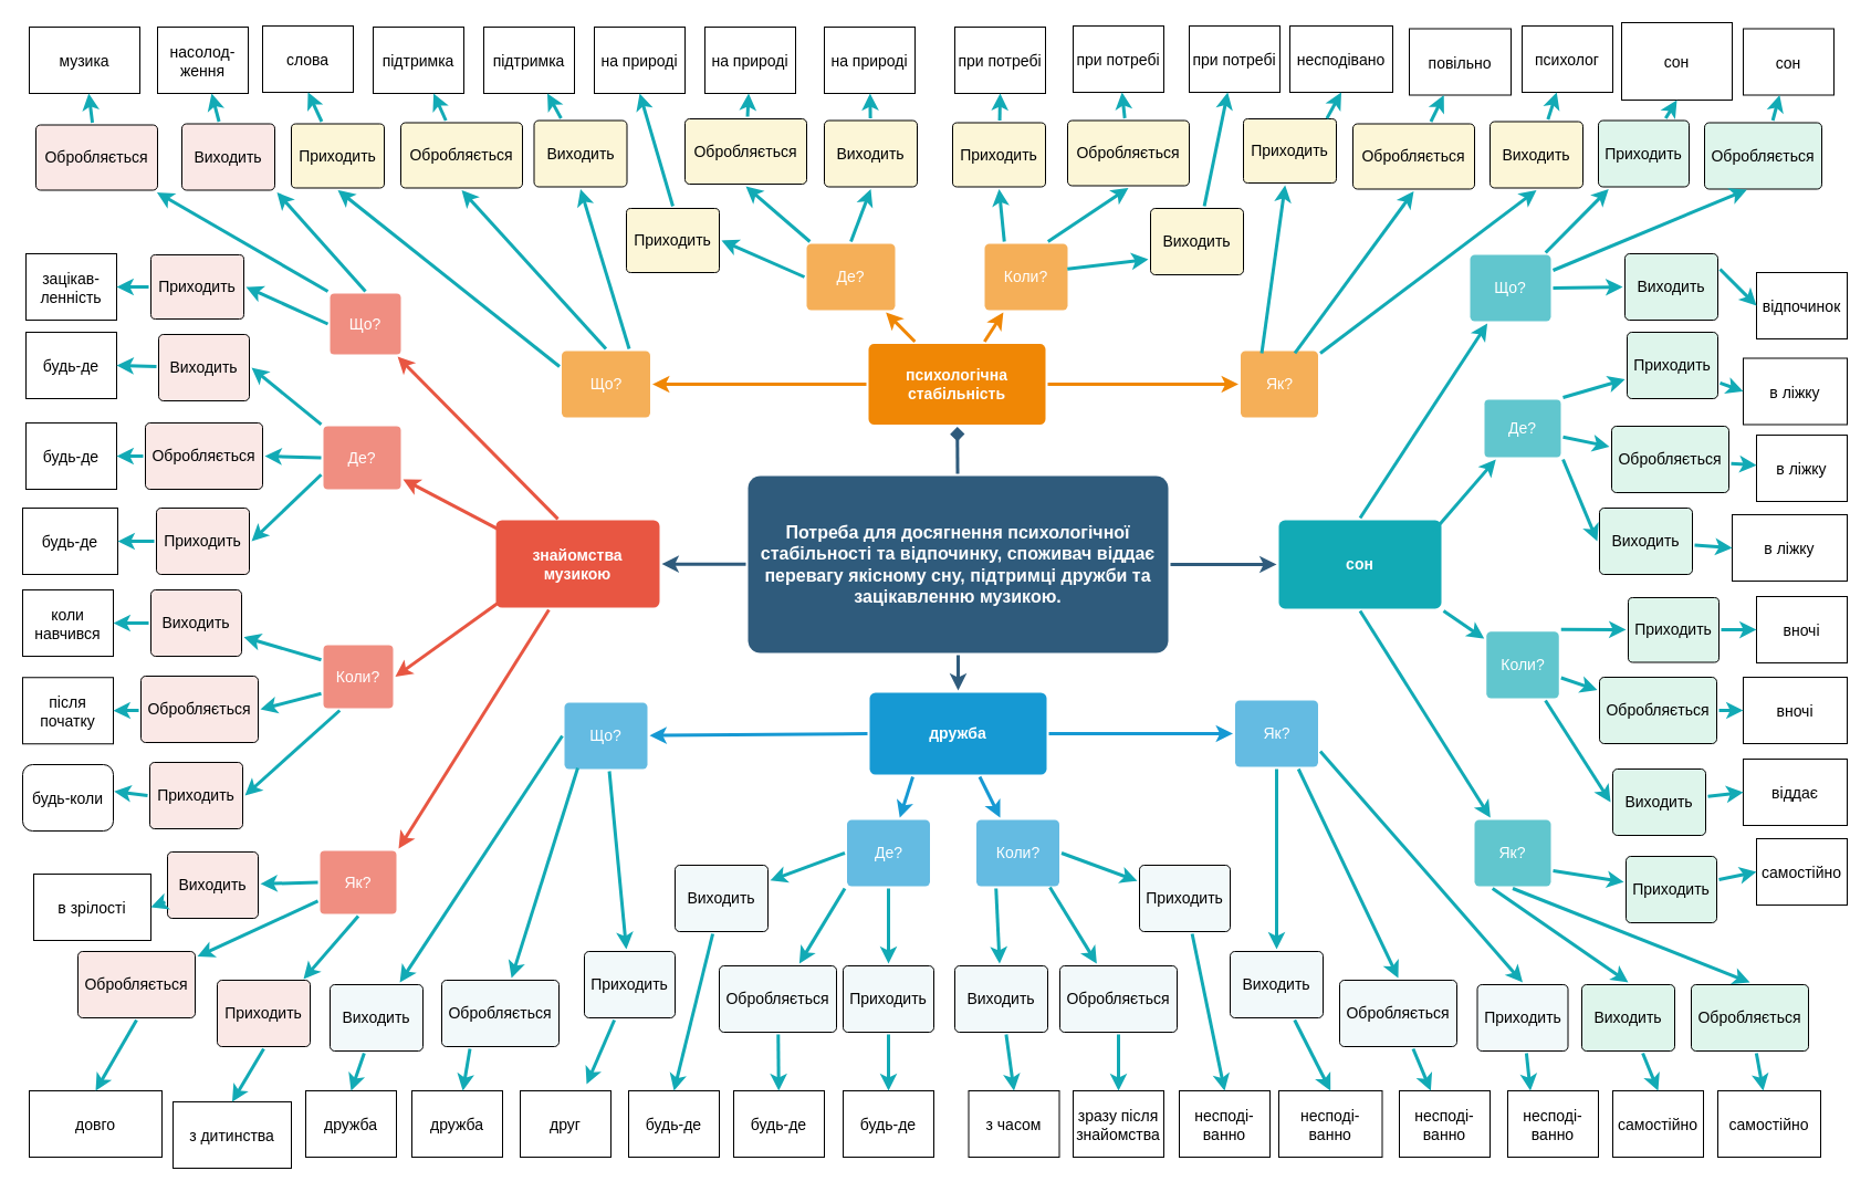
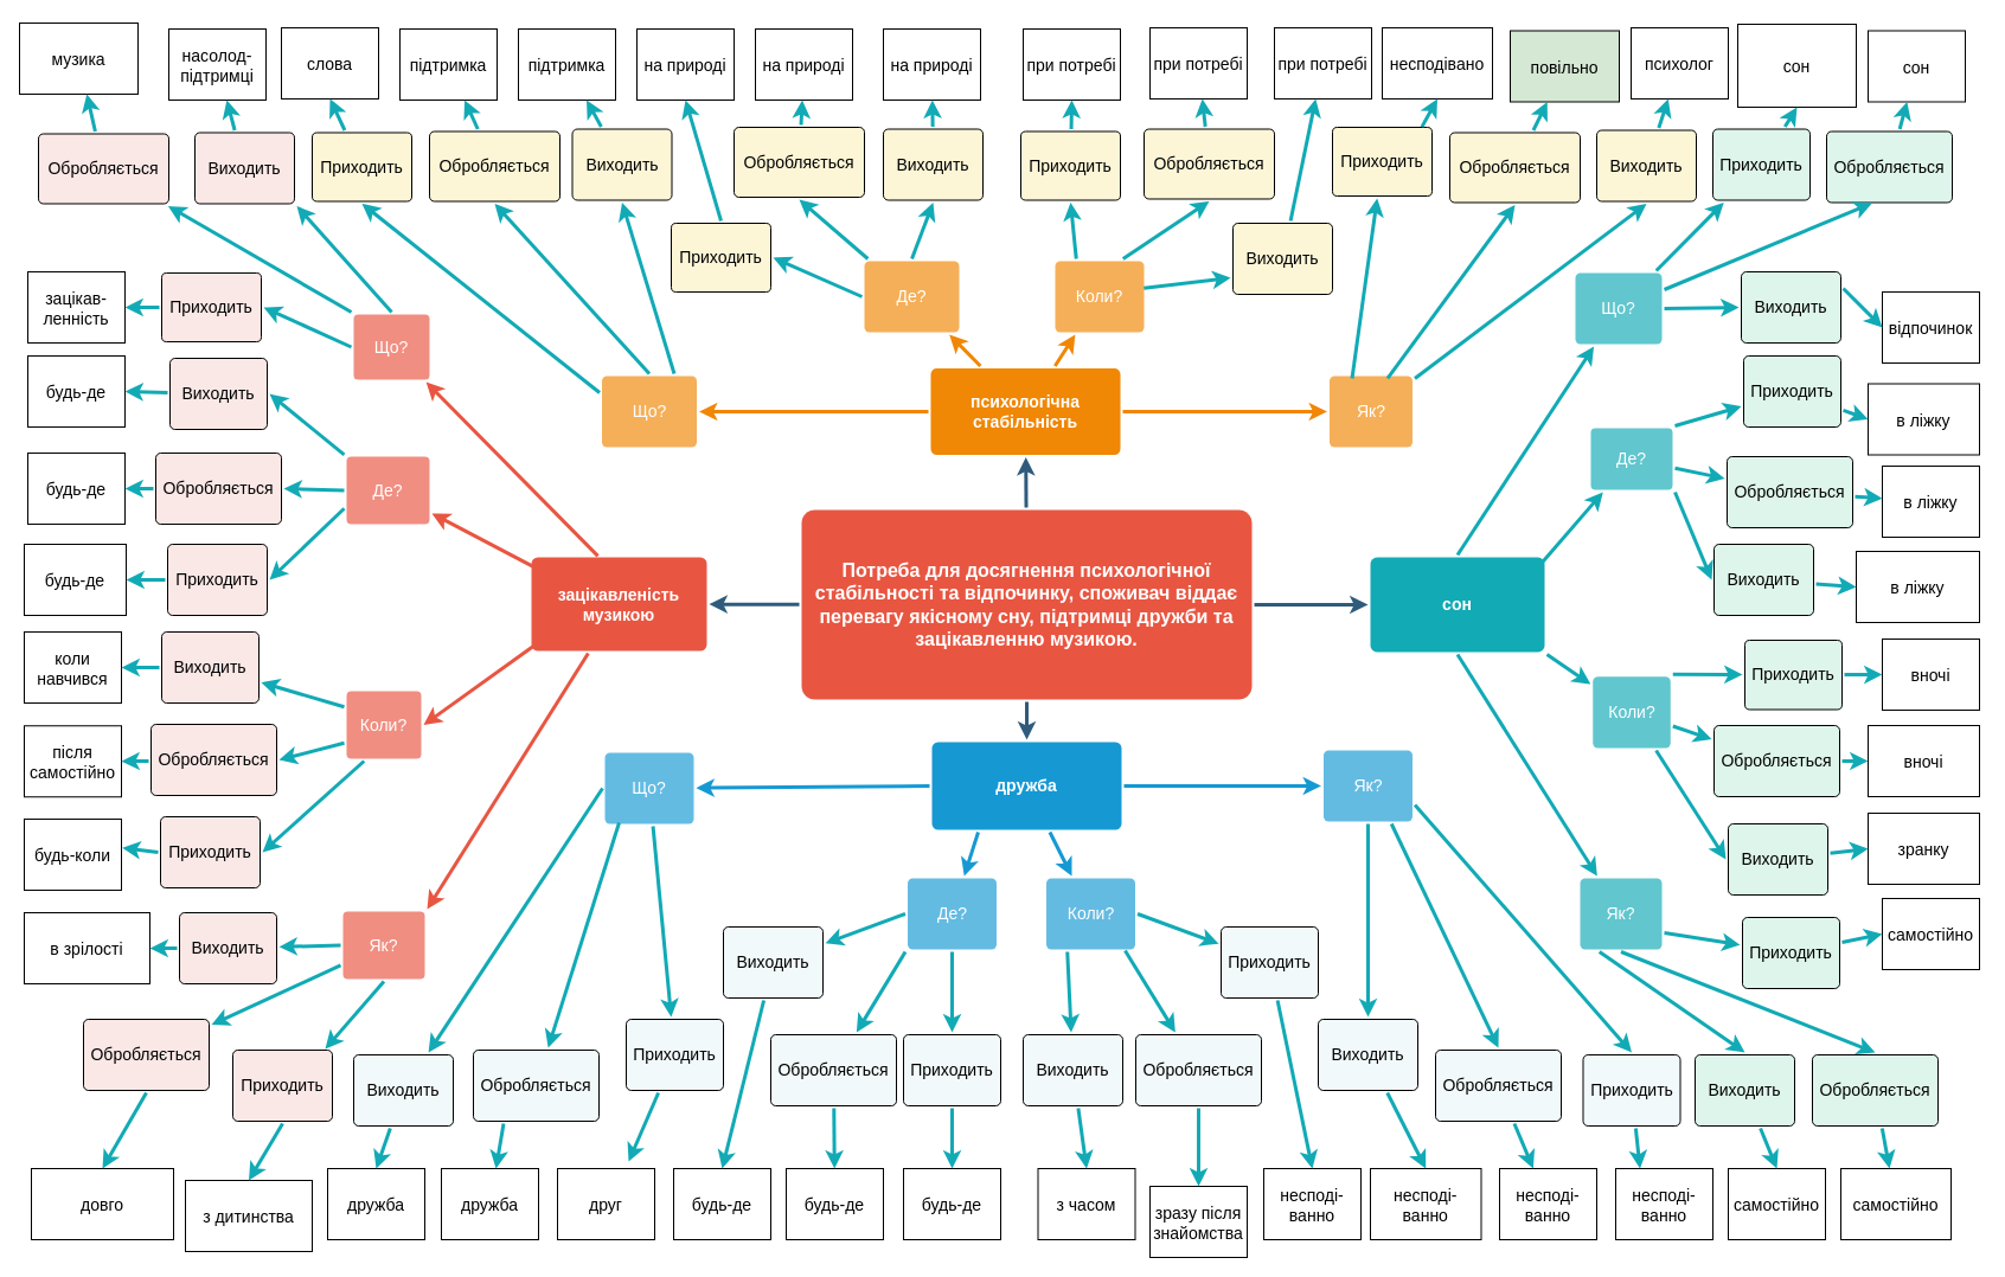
- <mxCell id="117" value="насолод-&#10;ження" style="fontFamily=Helvetica;fontSize=14;" parent="1" vertex="1"><mxGeometry x="142" y="24" width="82" height="60" as="geometry" /></mxCell>
+ <mxCell id="117" value="насолод-&#10;підтримці" style="fontFamily=Helvetica;fontSize=14;" parent="1" vertex="1"><mxGeometry x="142" y="24" width="82" height="60" as="geometry" /></mxCell>
- <mxCell id="116" value="музика" style="fontFamily=Helvetica;fontSize=14;" parent="1" vertex="1"><mxGeometry x="26" y="24" width="100" height="60" as="geometry" /></mxCell>
+ <mxCell id="116" value="музика" style="fontFamily=Helvetica;fontSize=14;" parent="1" vertex="1"><mxGeometry x="16" y="19" width="100" height="60" as="geometry" /></mxCell>
- <mxCell id="229" value="повільно" style="fontFamily=Helvetica;fontSize=14;" parent="1" vertex="1"><mxGeometry x="1274" y="25.5" width="92" height="60" as="geometry" /></mxCell>
+ <mxCell id="229" value="повільно" style="fontFamily=Helvetica;fontSize=14;fillColor=#d5e8d4;" parent="1" vertex="1"><mxGeometry x="1274" y="25.5" width="92" height="60" as="geometry" /></mxCell>
- <mxCell id="2" value="" style="edgeStyle=none;rounded=0;jumpStyle=none;html=1;shadow=0;labelBackgroundColor=none;startArrow=none;startFill=0;endArrow=diamond;endFill=1;jettySize=auto;orthogonalLoop=1;strokeColor=#2F5B7C;strokeWidth=3;fontFamily=Helvetica;fontSize=16;fontColor=#23445D;spacing=5;" parent="1" source="6" target="9" edge="1"><mxGeometry relative="1" as="geometry" /></mxCell>
+ <mxCell id="2" value="" style="edgeStyle=none;rounded=0;jumpStyle=none;html=1;shadow=0;labelBackgroundColor=none;startArrow=none;startFill=0;endArrow=classic;endFill=1;jettySize=auto;orthogonalLoop=1;strokeColor=#2F5B7C;strokeWidth=3;fontFamily=Helvetica;fontSize=16;fontColor=#23445D;spacing=5;" parent="1" source="6" target="9" edge="1"><mxGeometry relative="1" as="geometry" /></mxCell>
- <mxCell id="7" value="знайомства музикою" style="rounded=1;whiteSpace=wrap;html=1;shadow=0;labelBackgroundColor=none;strokeColor=none;strokeWidth=3;fillColor=#e85642;fontFamily=Helvetica;fontSize=14;fontColor=#FFFFFF;align=center;spacing=5;fontStyle=1;arcSize=7;perimeterSpacing=2;" parent="1" vertex="1"><mxGeometry x="448" y="470" width="148" height="79" as="geometry" /></mxCell>
+ <mxCell id="7" value="зацікавленість музикою" style="rounded=1;whiteSpace=wrap;html=1;shadow=0;labelBackgroundColor=none;strokeColor=none;strokeWidth=3;fillColor=#e85642;fontFamily=Helvetica;fontSize=14;fontColor=#FFFFFF;align=center;spacing=5;fontStyle=1;arcSize=7;perimeterSpacing=2;" parent="1" vertex="1"><mxGeometry x="448" y="470" width="148" height="79" as="geometry" /></mxCell>
- <mxCell id="6" value="Потреба для досягнення психологічної стабільності та відпочинку, споживач віддає перевагу якісному сну, підтримці дружби та зацікавленню музикою." style="rounded=1;whiteSpace=wrap;html=1;shadow=0;labelBackgroundColor=none;strokeColor=none;strokeWidth=3;fillColor=#2F5B7C;fontFamily=Helvetica;fontSize=16;fontColor=#FFFFFF;align=center;fontStyle=1;spacing=5;arcSize=7;perimeterSpacing=2;" parent="1" vertex="1"><mxGeometry x="676" y="430" width="380" height="160" as="geometry" /></mxCell>
+ <mxCell id="6" value="Потреба для досягнення психологічної стабільності та відпочинку, споживач віддає перевагу якісному сну, підтримці дружби та зацікавленню музикою." style="rounded=1;whiteSpace=wrap;html=1;shadow=0;labelBackgroundColor=none;strokeColor=none;strokeWidth=3;fillColor=#e85642;fontFamily=Helvetica;fontSize=16;fontColor=#FFFFFF;align=center;fontStyle=1;spacing=5;arcSize=7;perimeterSpacing=2;" parent="1" vertex="1"><mxGeometry x="676" y="430" width="380" height="160" as="geometry" /></mxCell>
- <mxCell id="103" value="після &#10;початку" style="fontFamily=Helvetica;fontSize=14;" parent="1" vertex="1"><mxGeometry x="20" y="612.25" width="82" height="60" as="geometry" /></mxCell>
+ <mxCell id="103" value="після &#10;самостійно" style="fontFamily=Helvetica;fontSize=14;" parent="1" vertex="1"><mxGeometry x="20" y="612.25" width="82" height="60" as="geometry" /></mxCell>
- <mxCell id="76" value="віддає" style="fontFamily=Helvetica;fontSize=14;" parent="1" vertex="1"><mxGeometry x="1576" y="686" width="94" height="60" as="geometry" /></mxCell>
+ <mxCell id="76" value="зранку" style="fontFamily=Helvetica;fontSize=14;" parent="1" vertex="1"><mxGeometry x="1576" y="686" width="94" height="60" as="geometry" /></mxCell>
- <mxCell id="104" value="будь-коли" style="fontFamily=Helvetica;fontSize=14;rounded=1;" parent="1" vertex="1"><mxGeometry x="20" y="691" width="82" height="60" as="geometry" /></mxCell>
+ <mxCell id="104" value="будь-коли" style="fontFamily=Helvetica;fontSize=14;" parent="1" vertex="1"><mxGeometry x="20" y="691" width="82" height="60" as="geometry" /></mxCell>
- <mxCell id="176" value="в зрілості" style="fontFamily=Helvetica;fontSize=14;" parent="1" vertex="1"><mxGeometry x="30" y="790" width="106" height="60" as="geometry" /></mxCell>
+ <mxCell id="176" value="в зрілості" style="fontFamily=Helvetica;fontSize=14;" parent="1" vertex="1"><mxGeometry x="20" y="770" width="106" height="60" as="geometry" /></mxCell>
- <mxCell id="158" value="зразу після&#10;знайомства" style="fontFamily=Helvetica;fontSize=14;" parent="1" vertex="1"><mxGeometry x="970" y="986" width="82" height="60" as="geometry" /></mxCell>
+ <mxCell id="158" value="зразу після&#10;знайомства" style="fontFamily=Helvetica;fontSize=14;" parent="1" vertex="1"><mxGeometry x="970" y="1001" width="82" height="60" as="geometry" /></mxCell>
